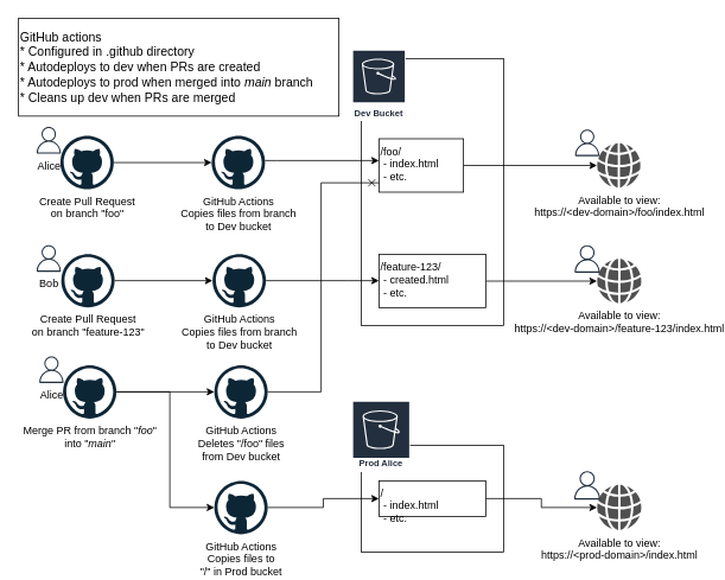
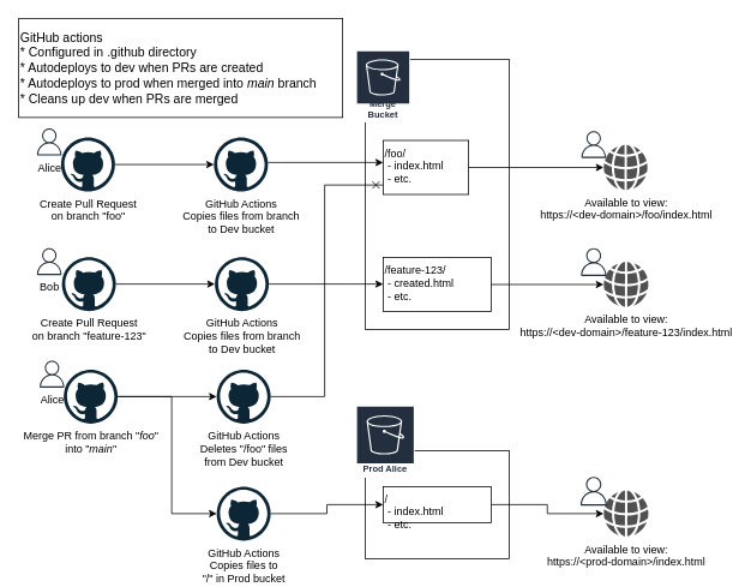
- <mxCell id="3" value="Dev Bucket" style="outlineConnect=0;fontColor=#232F3E;gradientColor=none;strokeColor=#ffffff;fillColor=#232F3E;dashed=0;verticalLabelPosition=middle;verticalAlign=bottom;align=center;html=1;whiteSpace=wrap;fontSize=10;fontStyle=1;spacing=3;shape=mxgraph.aws4.productIcon;prIcon=mxgraph.aws4.s3;" vertex="1" parent="1"><mxGeometry x="395" y="55.5" width="60" height="80" as="geometry" /></mxCell>
+ <mxCell id="3" value="Merge Bucket" style="outlineConnect=0;fontColor=#232F3E;gradientColor=none;strokeColor=#ffffff;fillColor=#232F3E;dashed=0;verticalLabelPosition=middle;verticalAlign=bottom;align=center;html=1;whiteSpace=wrap;fontSize=10;fontStyle=1;spacing=3;shape=mxgraph.aws4.productIcon;prIcon=mxgraph.aws4.s3;" vertex="1" parent="1"><mxGeometry x="395" y="55.5" width="60" height="80" as="geometry" /></mxCell>
